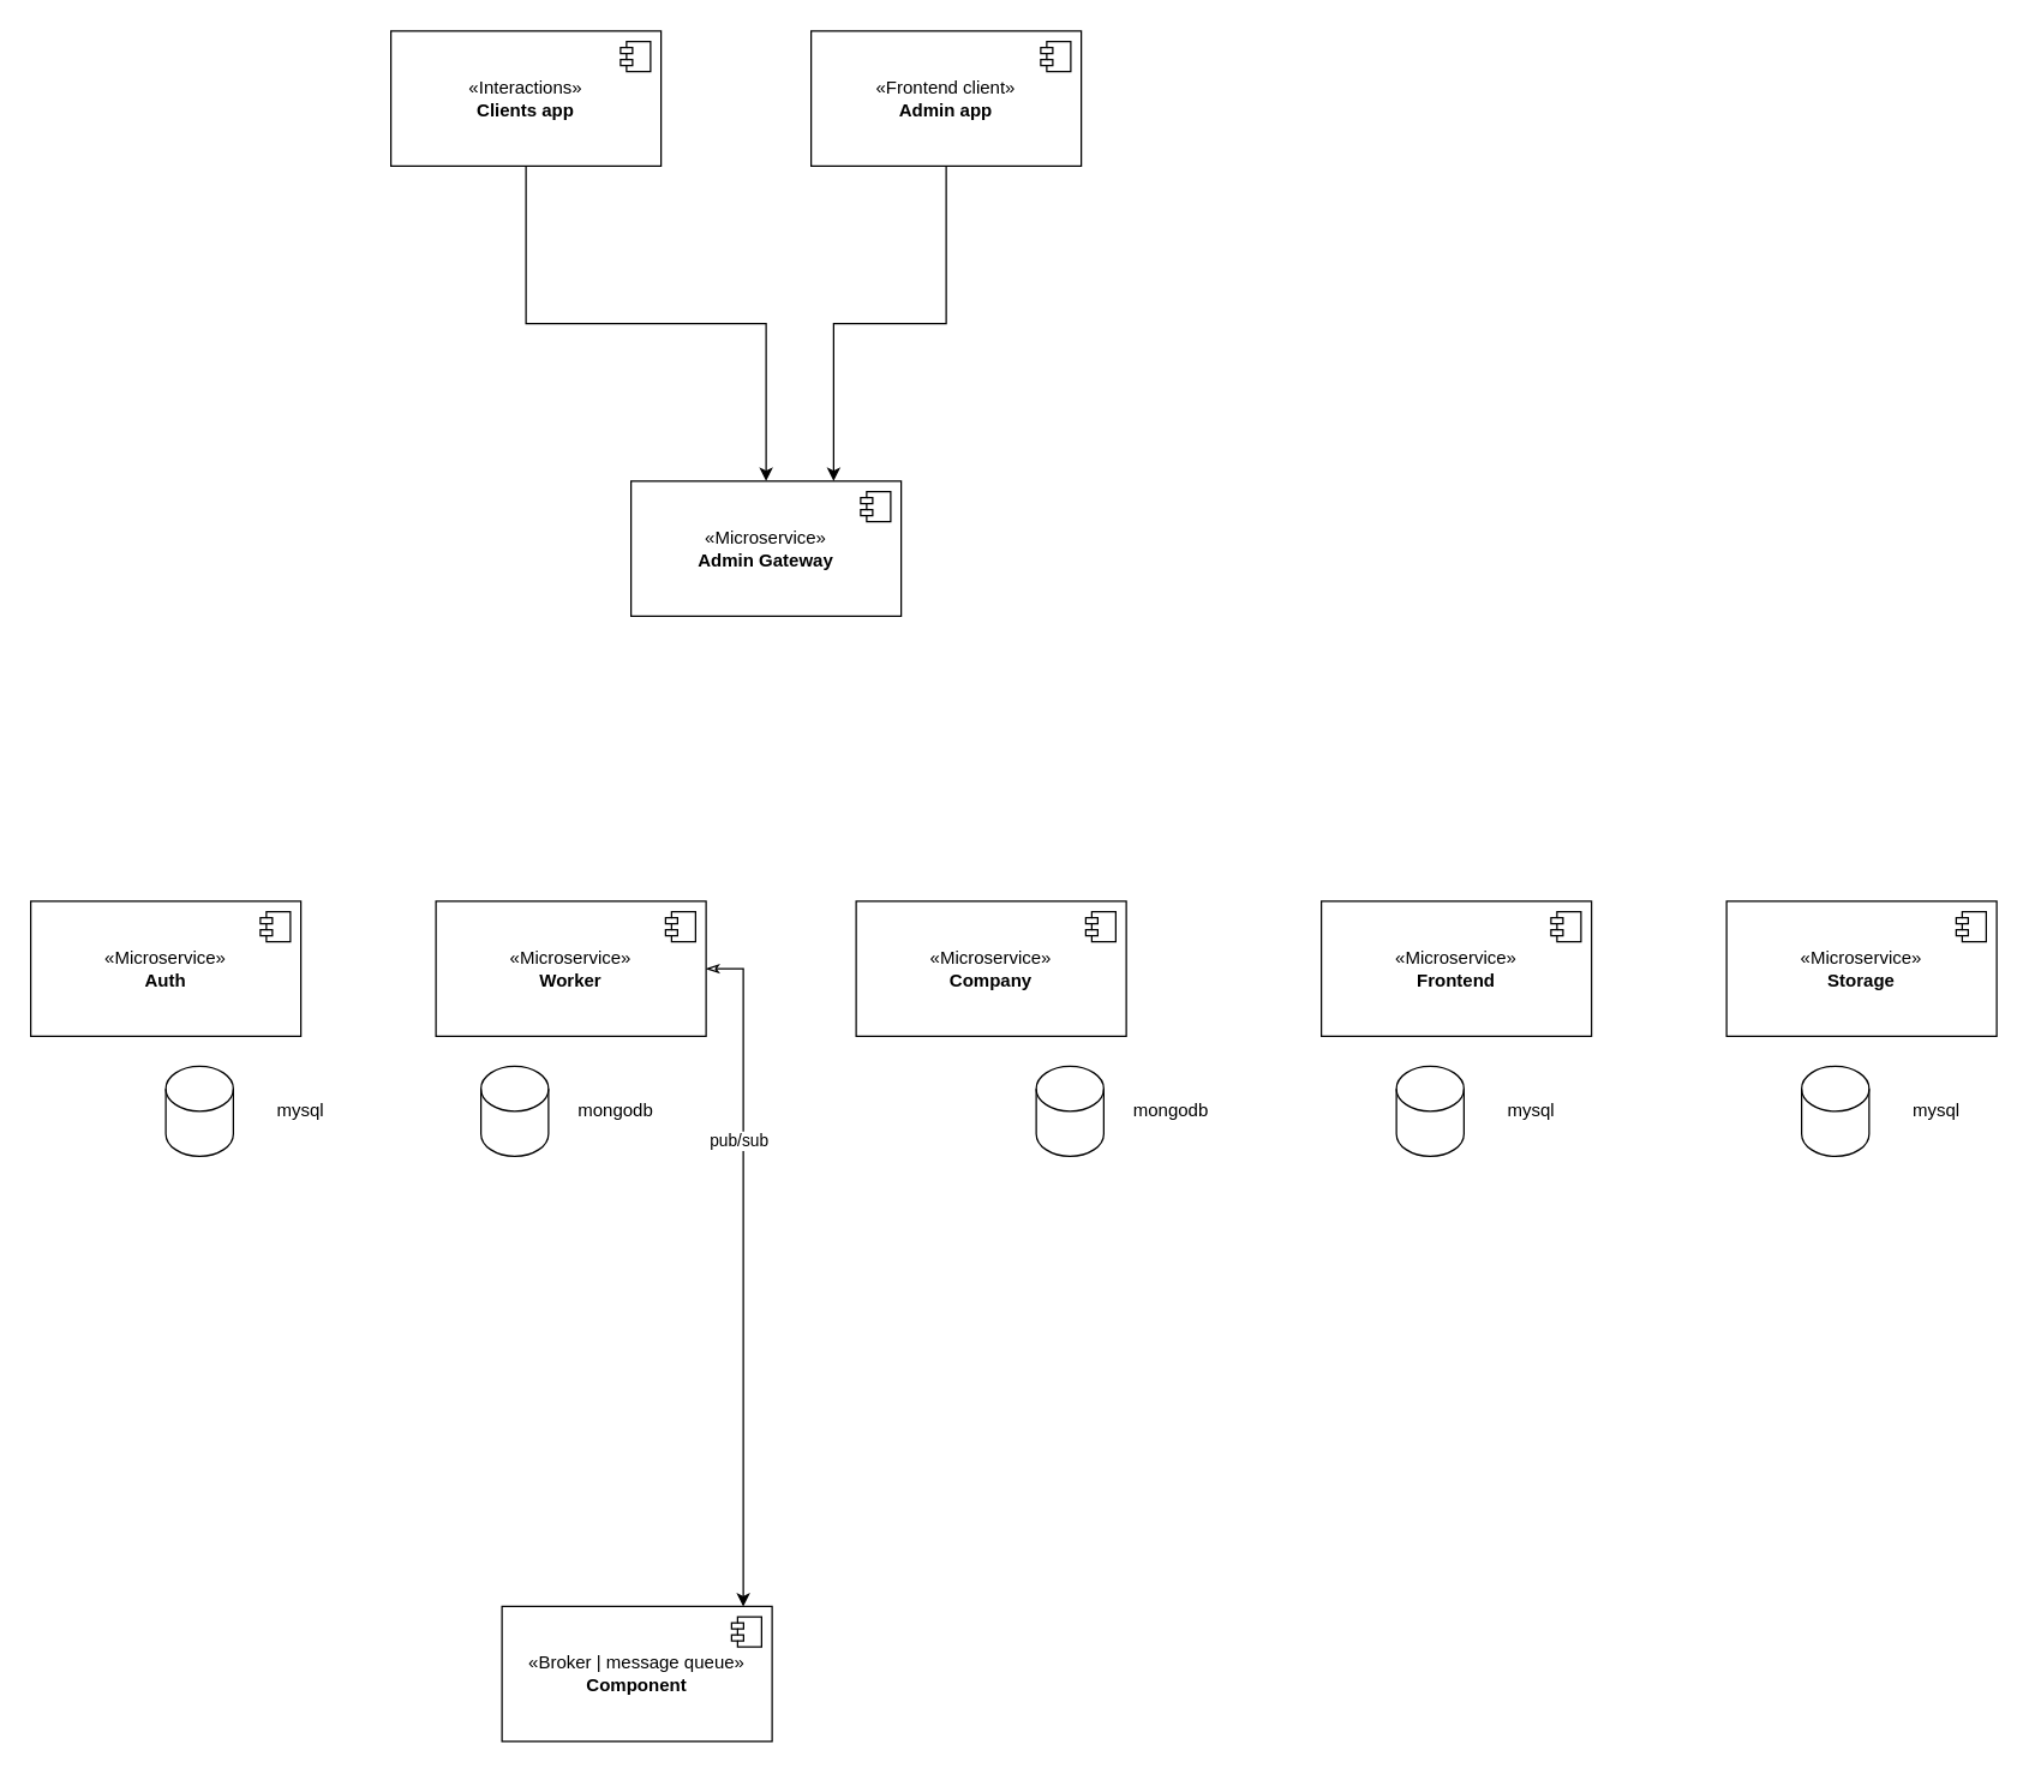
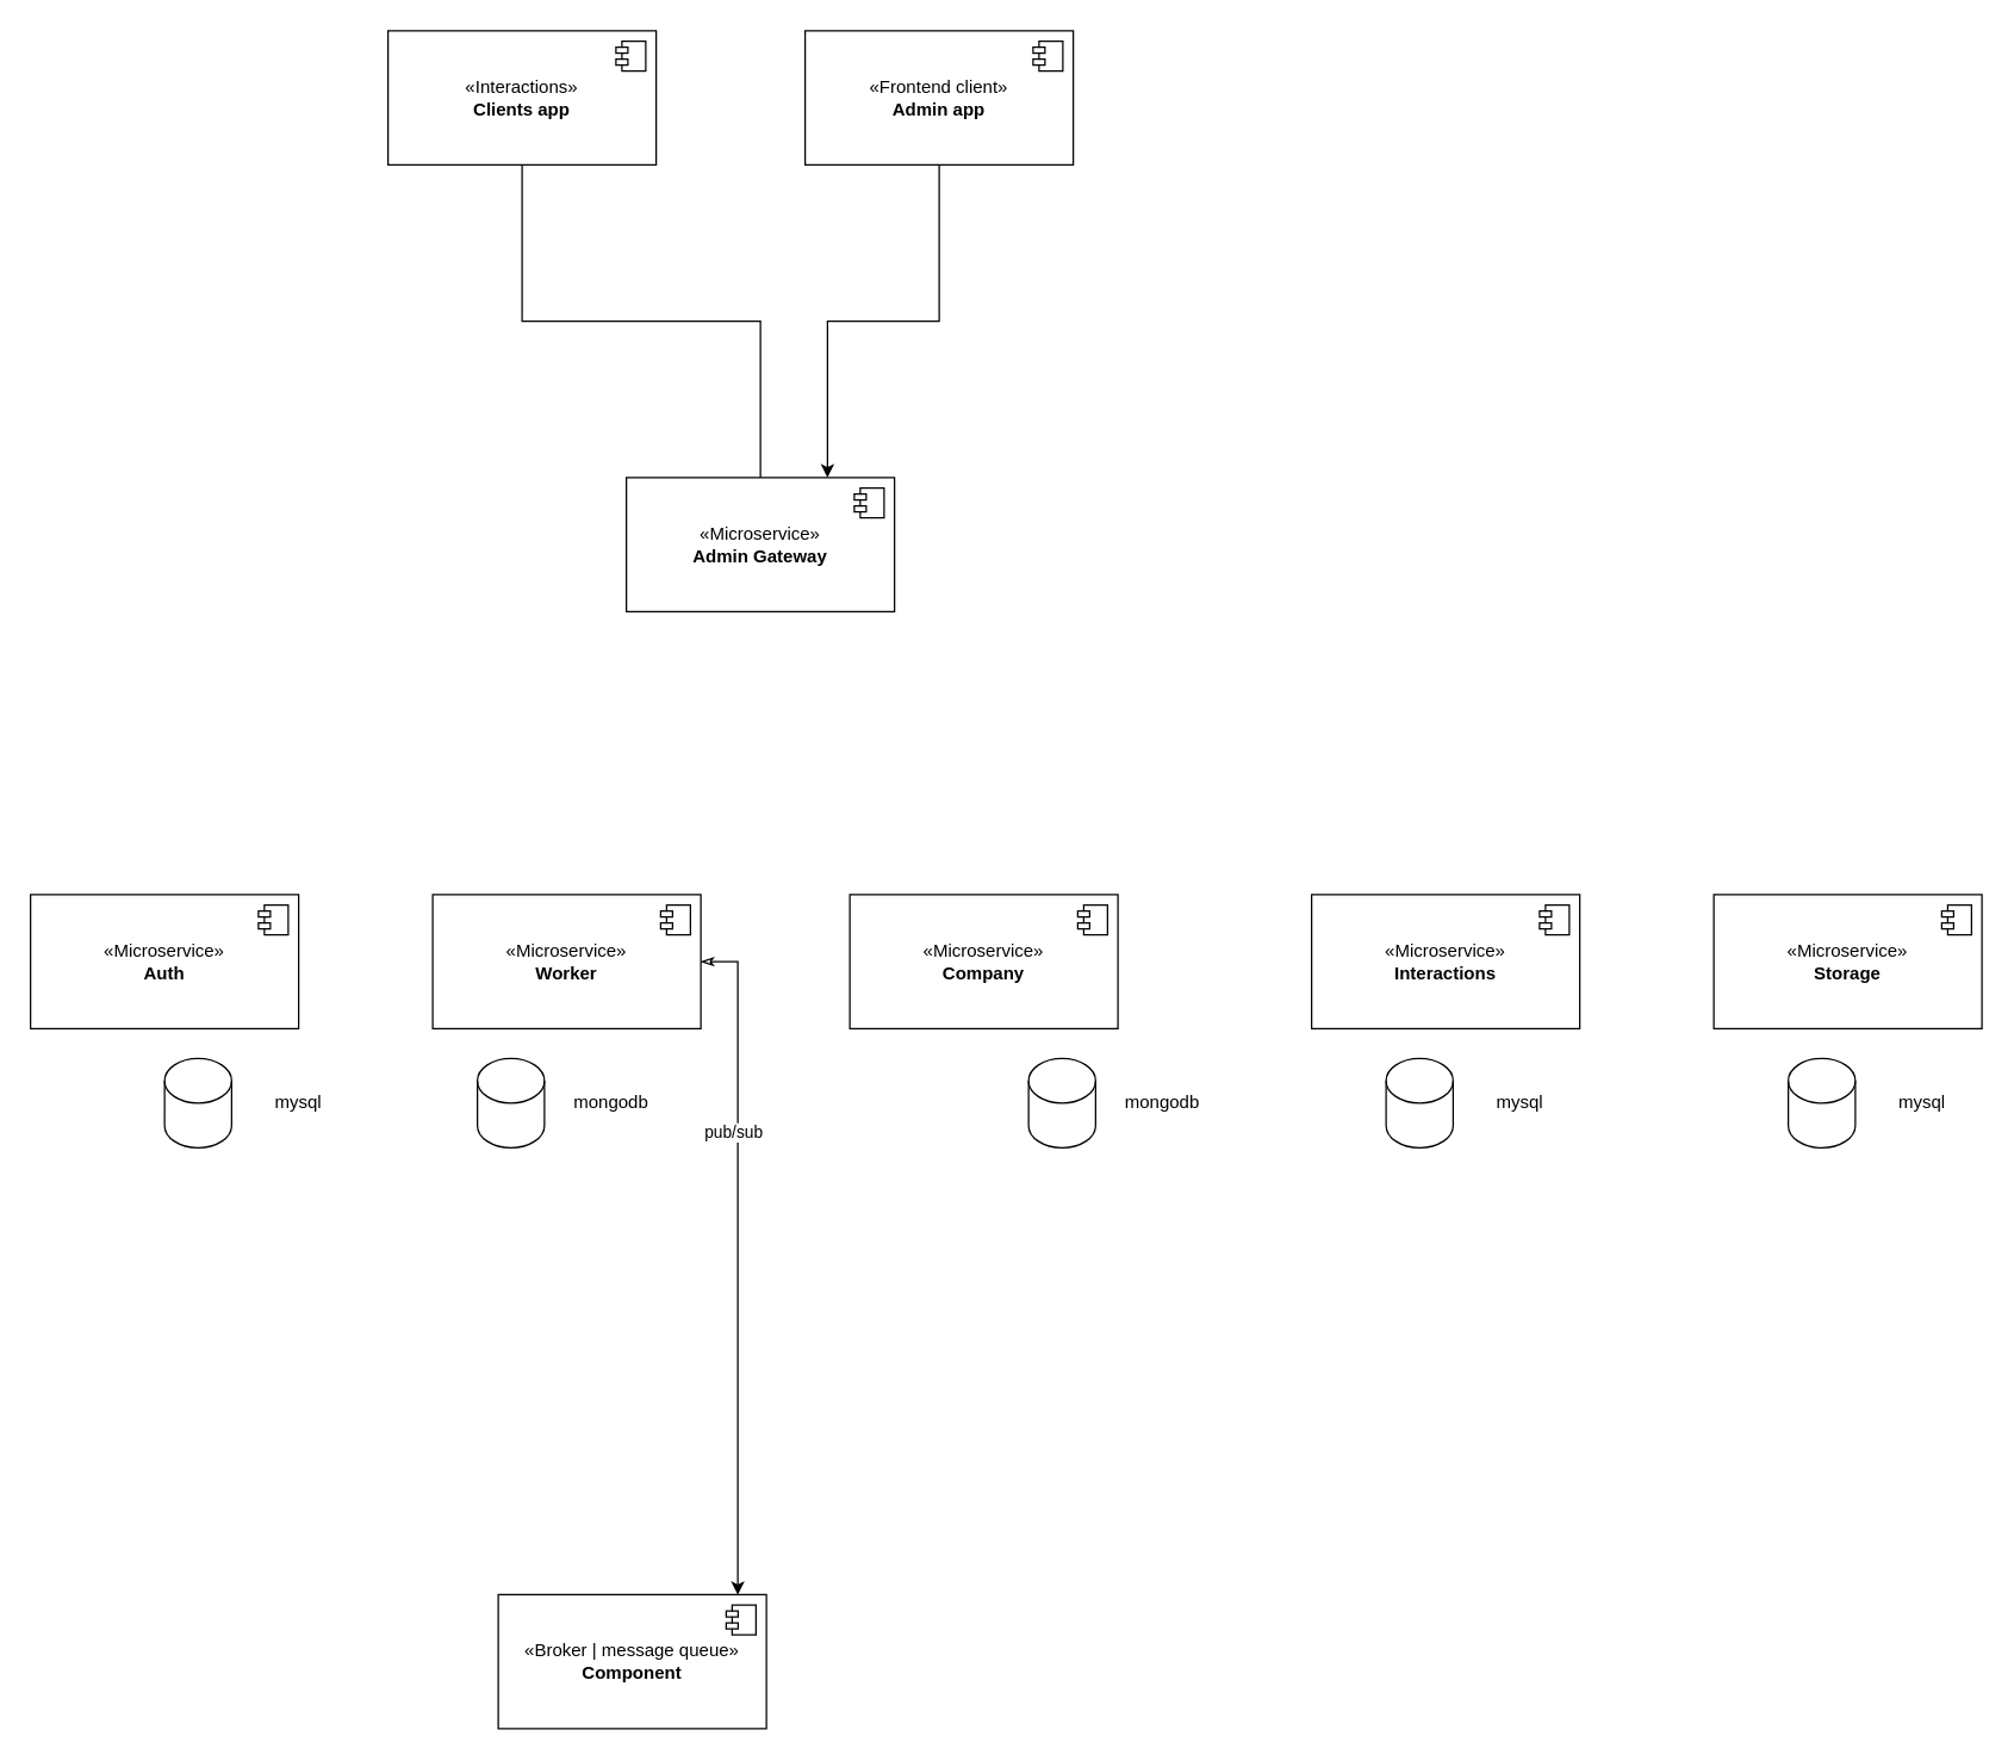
- <mxCell id="28" style="edgeStyle=orthogonalEdgeStyle;rounded=0;orthogonalLoop=1;jettySize=auto;html=1;" edge="1" parent="1" source="29" target="6"><mxGeometry relative="1" as="geometry" /></mxCell>
+ <mxCell id="28" style="edgeStyle=orthogonalEdgeStyle;rounded=0;orthogonalLoop=1;jettySize=auto;html=1;endArrow=none;" edge="1" parent="1" source="29" target="6"><mxGeometry relative="1" as="geometry" /></mxCell>
- <mxCell id="12" value="«Microservice»&lt;br&gt;&lt;b&gt;Frontend&lt;/b&gt;" style="html=1;dropTarget=0;whiteSpace=wrap;" vertex="1" parent="1"><mxGeometry x="880" y="600" width="180" height="90" as="geometry" /></mxCell>
+ <mxCell id="12" value="«Microservice»&lt;br&gt;&lt;b&gt;Interactions&lt;/b&gt;" style="html=1;dropTarget=0;whiteSpace=wrap;" vertex="1" parent="1"><mxGeometry x="880" y="600" width="180" height="90" as="geometry" /></mxCell>
